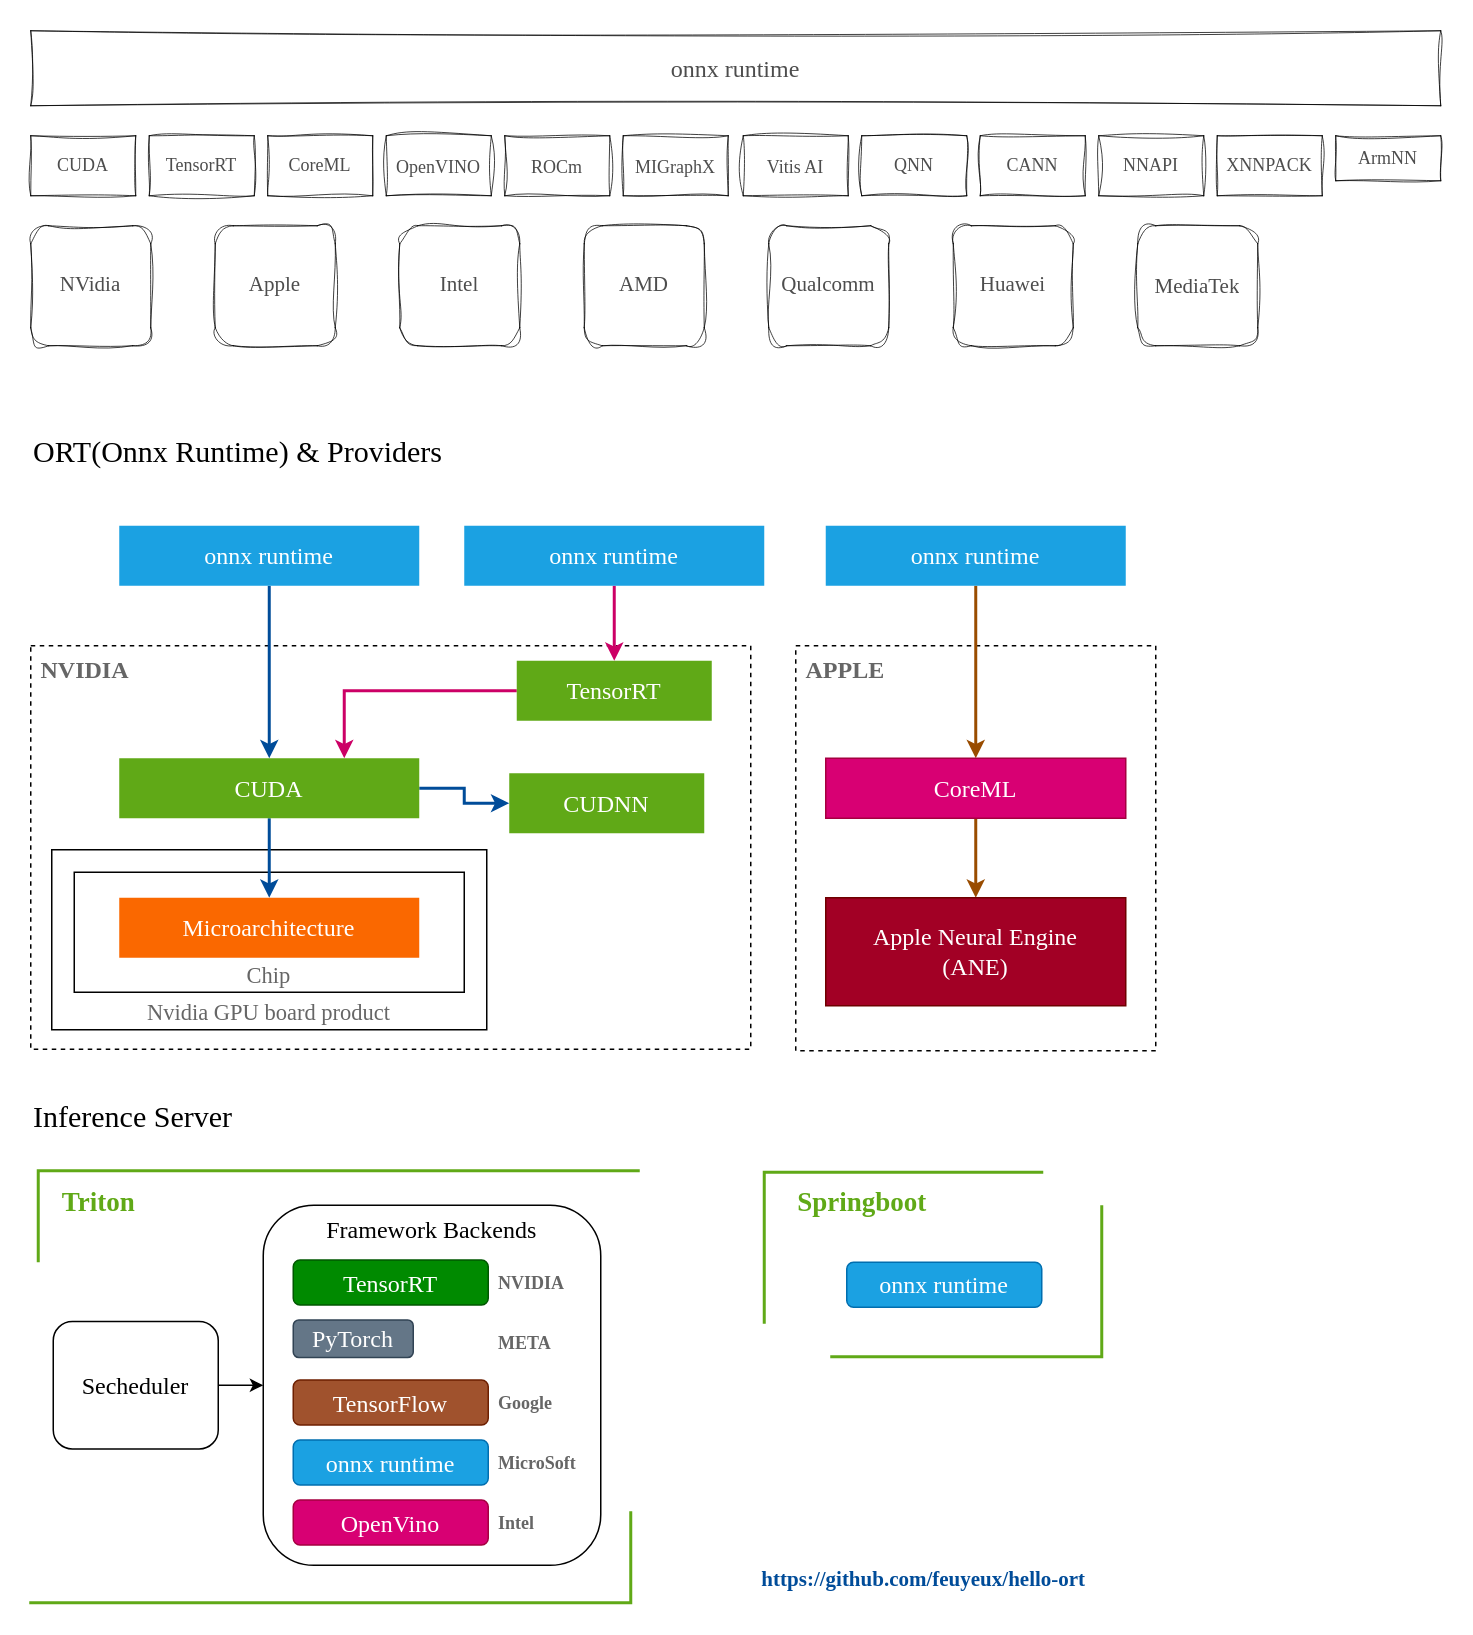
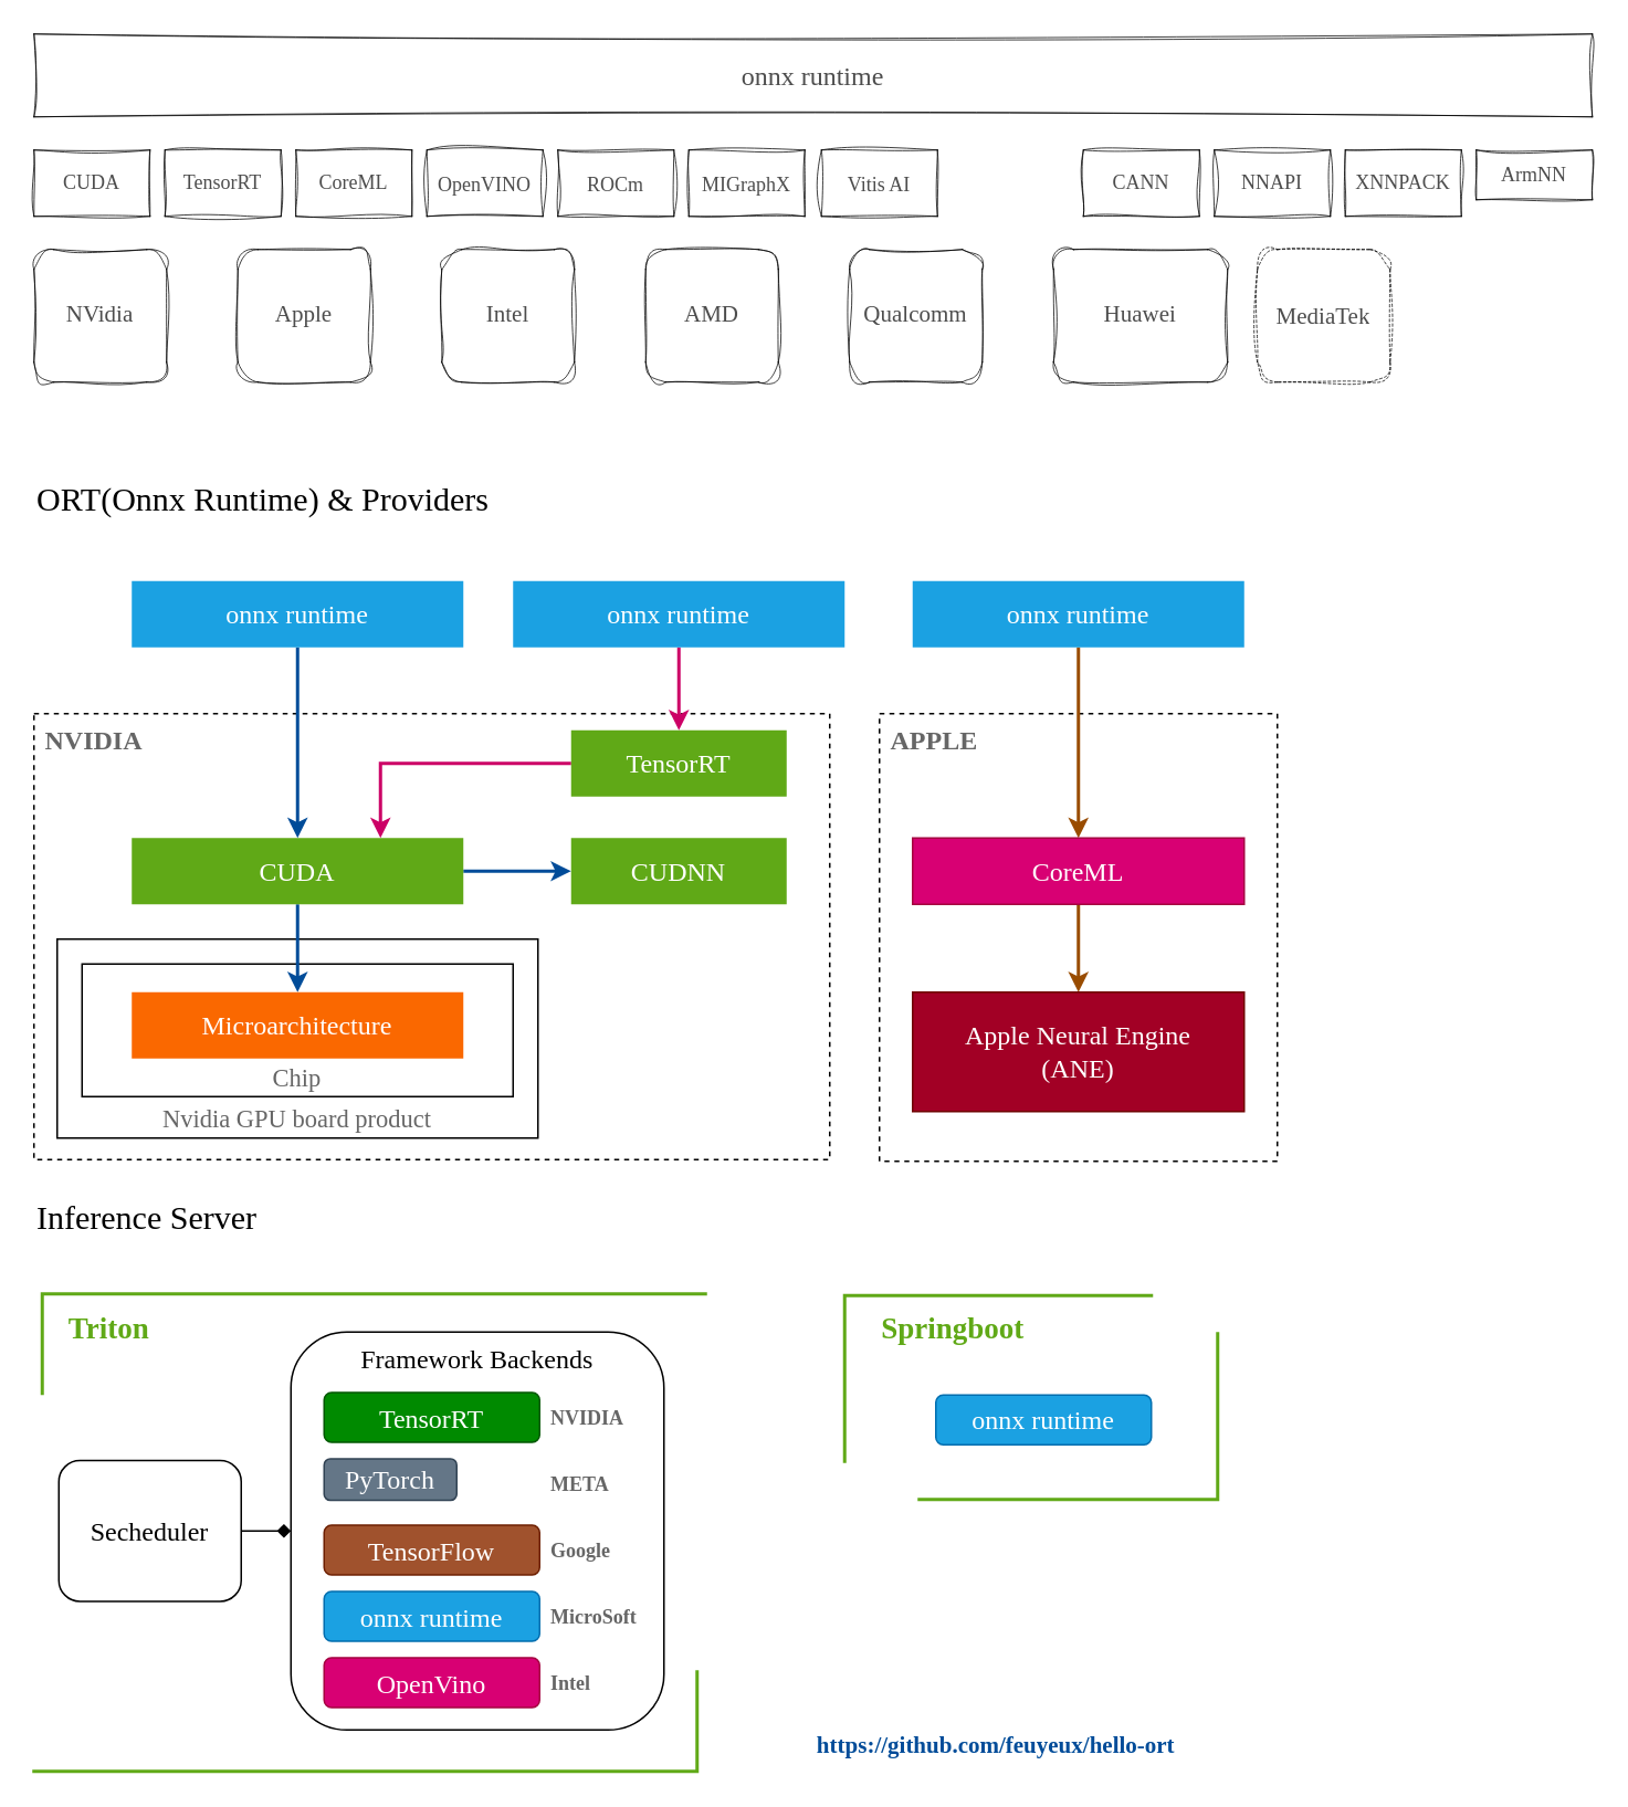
- <mxCell id="62" value="&lt;span style=&quot;white-space: pre; font-size: 12px;&quot;&gt;QNN&lt;/span&gt;" style="rounded=0;whiteSpace=wrap;html=1;hachureGap=4;fontFamily=Comic Sans MS;verticalAlign=middle;fontSize=12;labelBackgroundColor=none;labelBorderColor=none;sketch=1;curveFitting=1;jiggle=2;fillColor=none;strokeWidth=0.5;fontColor=#4D4D4D;" vertex="1" parent="1"><mxGeometry x="574" y="90" width="70" height="40" as="geometry" /></mxCell>
- <mxCell id="52" value="&lt;span style=&quot;white-space-collapse: preserve; font-size: 14px;&quot;&gt;Huawei&lt;/span&gt;" style="rounded=1;whiteSpace=wrap;html=1;fontSize=14;fontFamily=Comic Sans MS;labelBackgroundColor=none;labelBorderColor=none;aspect=fixed;align=center;sketch=1;curveFitting=1;jiggle=2;fillColor=none;strokeWidth=0.5;fontColor=#4D4D4D;" vertex="1" parent="1"><mxGeometry x="635" y="150" width="80" height="80" as="geometry" /></mxCell>
+ <mxCell id="52" value="&lt;span style=&quot;white-space-collapse: preserve; font-size: 14px;&quot;&gt;Huawei&lt;/span&gt;" style="rounded=1;whiteSpace=wrap;html=1;fontSize=14;fontFamily=Comic Sans MS;labelBackgroundColor=none;labelBorderColor=none;aspect=fixed;align=center;sketch=1;curveFitting=1;jiggle=2;fillColor=none;strokeWidth=0.5;fontColor=#4D4D4D;" vertex="1" parent="1"><mxGeometry x="635" y="150" width="105" height="80" as="geometry" /></mxCell>
- <mxCell id="53" value="&lt;h1 style=&quot;font-weight: normal; margin: 0px; padding: 0px; overflow: hidden; border: 0px; font-size: 14px; line-height: 1.375; overflow-wrap: break-word; flex-grow: 1;&quot; id=&quot;firstHeading&quot; class=&quot;firstHeading mw-first-heading&quot;&gt;&lt;span class=&quot;mw-page-title-main&quot; style=&quot;font-size: 14px;&quot;&gt;MediaTek&lt;/span&gt;&lt;/h1&gt;" style="rounded=1;whiteSpace=wrap;html=1;fontSize=14;fontFamily=Comic Sans MS;labelBackgroundColor=none;labelBorderColor=none;aspect=fixed;align=center;sketch=1;curveFitting=1;jiggle=2;fillColor=none;strokeWidth=0.5;fontColor=#4D4D4D;" vertex="1" parent="1"><mxGeometry x="758" y="150" width="80" height="80" as="geometry" /></mxCell>
+ <mxCell id="53" value="&lt;h1 style=&quot;font-weight: normal; margin: 0px; padding: 0px; overflow: hidden; border: 0px; font-size: 14px; line-height: 1.375; overflow-wrap: break-word; flex-grow: 1;&quot; id=&quot;firstHeading&quot; class=&quot;firstHeading mw-first-heading&quot;&gt;&lt;span class=&quot;mw-page-title-main&quot; style=&quot;font-size: 14px;&quot;&gt;MediaTek&lt;/span&gt;&lt;/h1&gt;" style="rounded=1;whiteSpace=wrap;html=1;fontSize=14;fontFamily=Comic Sans MS;labelBackgroundColor=none;labelBorderColor=none;aspect=fixed;align=center;sketch=1;curveFitting=1;jiggle=2;fillColor=none;strokeWidth=0.5;fontColor=#4D4D4D;dashed=1;" vertex="1" parent="1"><mxGeometry x="758" y="150" width="80" height="80" as="geometry" /></mxCell>
- <mxCell id="13" value="CUDNN" style="rounded=0;whiteSpace=wrap;html=1;hachureGap=4;fontFamily=Monaco;verticalAlign=middle;fillColor=#60a917;strokeColor=none;fontSize=16;fontColor=#ffffff;" parent="1" vertex="1"><mxGeometry x="339" y="515" width="130" height="40" as="geometry" /></mxCell>
+ <mxCell id="13" value="CUDNN" style="rounded=0;whiteSpace=wrap;html=1;hachureGap=4;fontFamily=Monaco;verticalAlign=middle;fillColor=#60a917;strokeColor=none;fontSize=16;fontColor=#ffffff;" parent="1" vertex="1"><mxGeometry x="344" y="505" width="130" height="40" as="geometry" /></mxCell>
- <mxCell id="42" value="Inference Server" style="text;html=1;align=left;verticalAlign=middle;resizable=0;points=[];autosize=1;strokeColor=none;fillColor=none;fontFamily=Monaco;fontSize=20;" parent="1" vertex="1"><mxGeometry x="20" y="723" width="220" height="40" as="geometry" /></mxCell>
+ <mxCell id="42" value="Inference Server" style="text;html=1;align=left;verticalAlign=middle;resizable=0;points=[];autosize=1;strokeColor=none;fillColor=none;fontFamily=Monaco;fontSize=20;" parent="1" vertex="1"><mxGeometry x="20" y="713" width="220" height="40" as="geometry" /></mxCell>
- <mxCell id="16" style="edgeStyle=orthogonalEdgeStyle;rounded=0;orthogonalLoop=1;jettySize=auto;html=1;exitX=1;exitY=0.5;exitDx=0;exitDy=0;entryX=0;entryY=0.5;entryDx=0;entryDy=0;" parent="1" source="17" target="3" edge="1"><mxGeometry relative="1" as="geometry" /></mxCell>
+ <mxCell id="16" style="edgeStyle=orthogonalEdgeStyle;rounded=0;orthogonalLoop=1;jettySize=auto;html=1;exitX=1;exitY=0.5;exitDx=0;exitDy=0;entryX=0;entryY=0.5;entryDx=0;entryDy=0;endArrow=diamond;" parent="1" source="17" target="3" edge="1"><mxGeometry relative="1" as="geometry" /></mxCell>
- <mxCell id="44" value="https://github.com/feuyeux/hello-ort" style="text;html=1;align=center;verticalAlign=middle;resizable=0;points=[];autosize=1;strokeColor=none;fillColor=none;fontFamily=Lucida Console;fontStyle=1;fontSize=14;fontColor=#004C99;" parent="1" vertex="1"><mxGeometry x="445" y="1038" width="340" height="30" as="geometry" /></mxCell>
+ <mxCell id="44" value="https://github.com/feuyeux/hello-ort" style="text;html=1;align=center;verticalAlign=middle;resizable=0;points=[];autosize=1;strokeColor=none;fillColor=none;fontFamily=Lucida Console;fontStyle=1;fontSize=14;fontColor=#004C99;" parent="1" vertex="1"><mxGeometry x="430" y="1038" width="340" height="30" as="geometry" /></mxCell>
